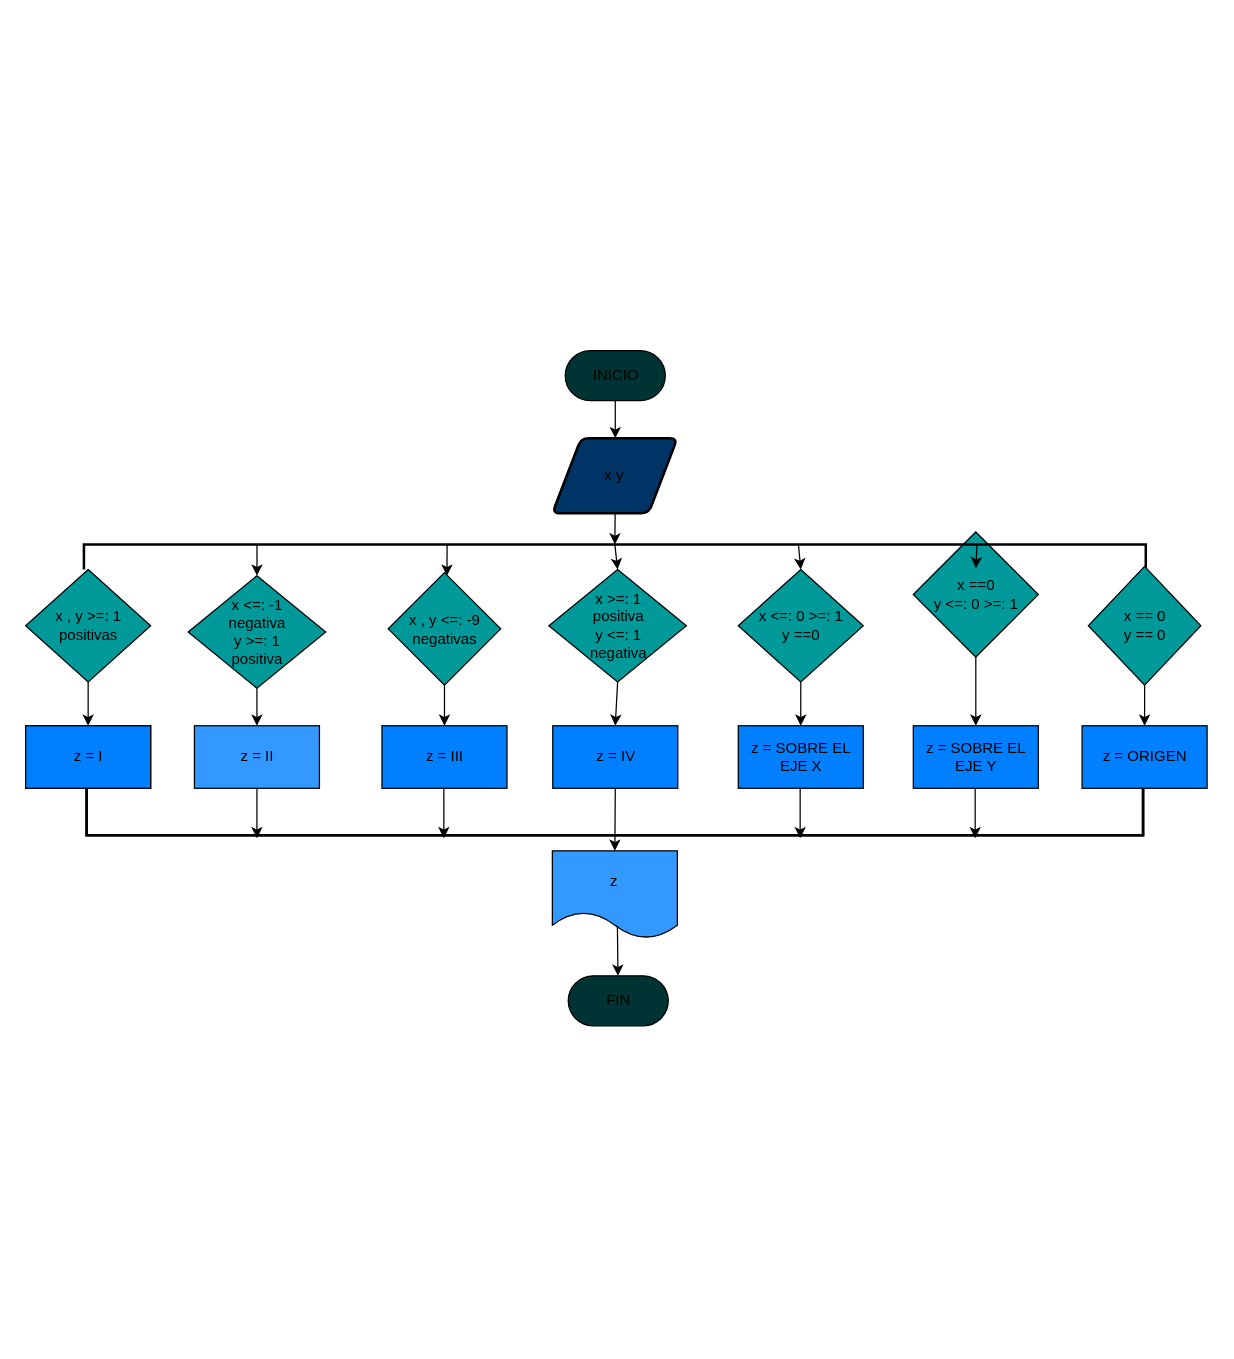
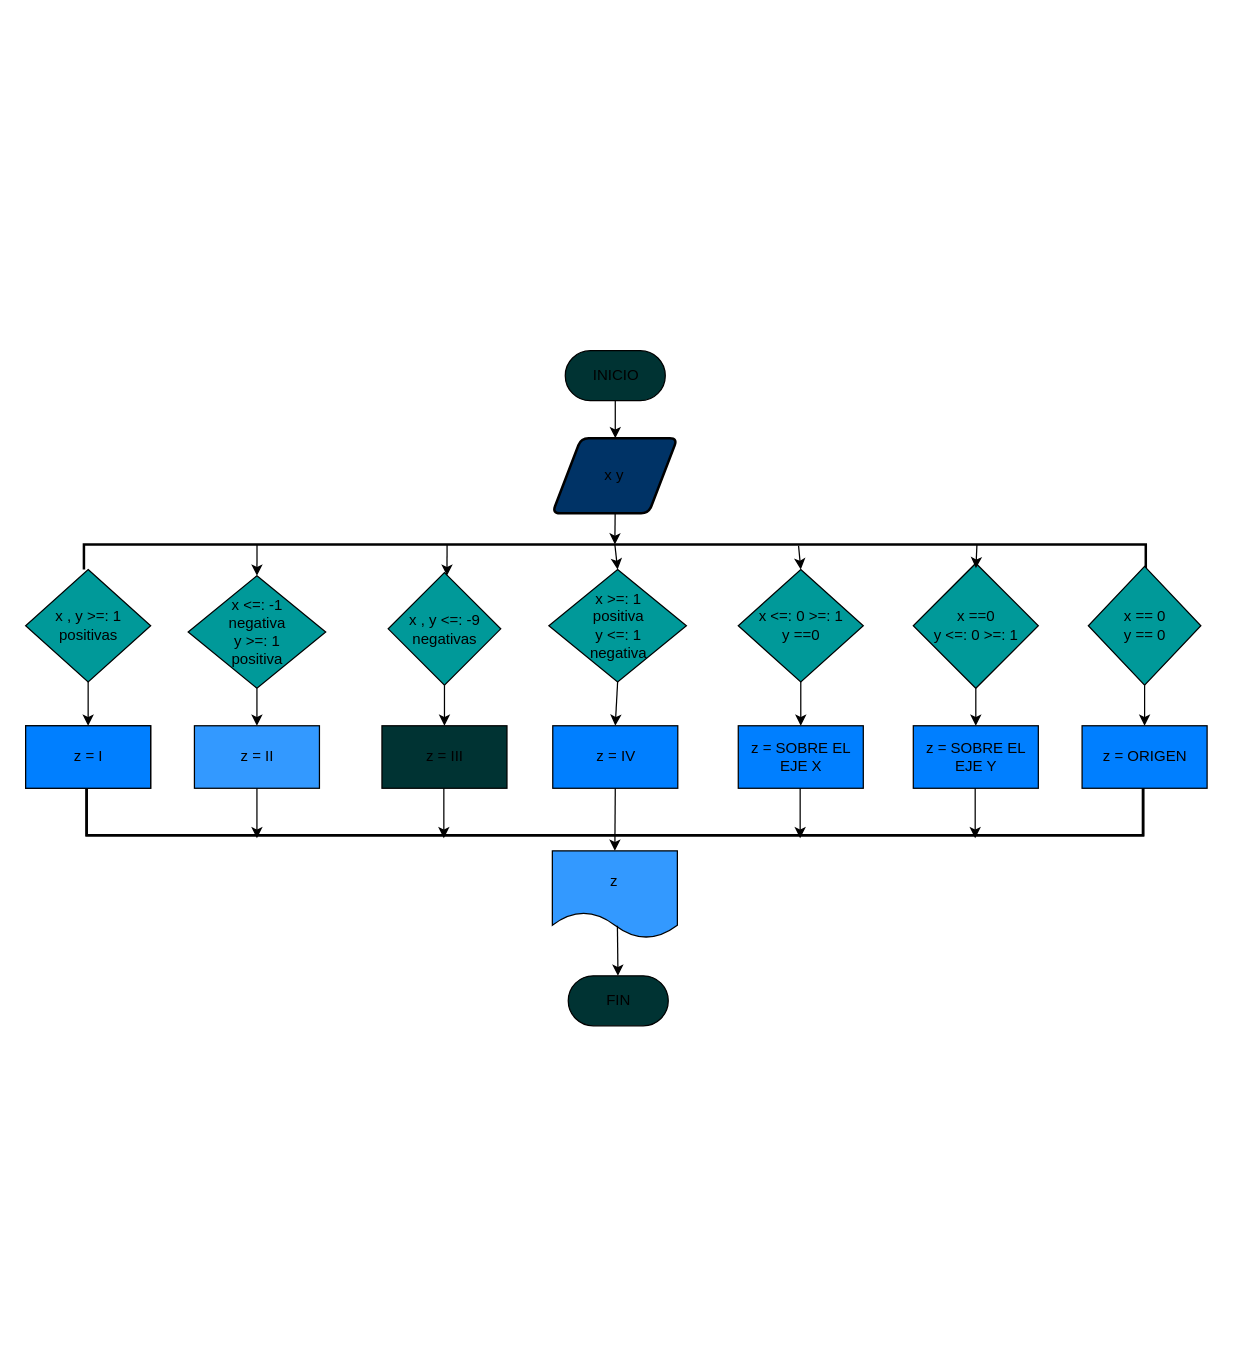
- <mxCell id="15" value="x ==0&lt;br&gt;y &amp;lt;=: 0 &amp;gt;=: 1" style="shape=rhombus;html=1;dashed=0;whitespace=wrap;perimeter=rhombusPerimeter;fillColor=#009999;" vertex="1" parent="1"><mxGeometry x="730" y="425" width="100" height="100" as="geometry" /></mxCell>
+ <mxCell id="15" value="x ==0&lt;br&gt;y &amp;lt;=: 0 &amp;gt;=: 1" style="shape=rhombus;html=1;dashed=0;whitespace=wrap;perimeter=rhombusPerimeter;fillColor=#009999;" vertex="1" parent="1"><mxGeometry x="730" y="450" width="100" height="100" as="geometry" /></mxCell>
- <mxCell id="27" value="z = III" style="html=1;dashed=0;whitespace=wrap;fillColor=#007FFF;" vertex="1" parent="1"><mxGeometry x="305" y="580" width="100" height="50" as="geometry" /></mxCell>
+ <mxCell id="27" value="z = III" style="html=1;dashed=0;whitespace=wrap;fillColor=#003333;" vertex="1" parent="1"><mxGeometry x="305" y="580" width="100" height="50" as="geometry" /></mxCell>
